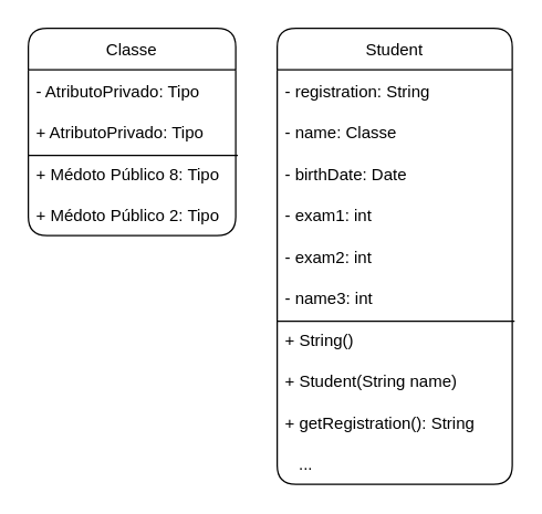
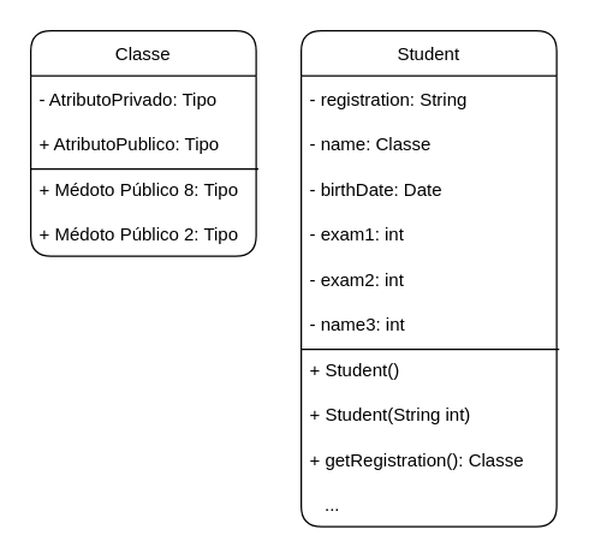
- <mxCell id="4" value="+ AtributoPrivado: Tipo" style="text;strokeColor=none;fillColor=none;align=left;verticalAlign=middle;spacingLeft=4;spacingRight=4;overflow=hidden;points=[[0,0.5],[1,0.5]];portConstraint=eastwest;rotatable=0;" parent="2" vertex="1"><mxGeometry y="60" width="150" height="30" as="geometry" /></mxCell>
+ <mxCell id="4" value="+ AtributoPublico: Tipo" style="text;strokeColor=none;fillColor=none;align=left;verticalAlign=middle;spacingLeft=4;spacingRight=4;overflow=hidden;points=[[0,0.5],[1,0.5]];portConstraint=eastwest;rotatable=0;" parent="2" vertex="1"><mxGeometry y="60" width="150" height="30" as="geometry" /></mxCell>
- <mxCell id="15" value="+ String()" style="text;strokeColor=none;fillColor=none;align=left;verticalAlign=middle;spacingLeft=4;spacingRight=4;overflow=hidden;points=[[0,0.5],[1,0.5]];portConstraint=eastwest;rotatable=0;" parent="8" vertex="1"><mxGeometry y="210" width="170" height="30" as="geometry" /></mxCell>
+ <mxCell id="15" value="+ Student()" style="text;strokeColor=none;fillColor=none;align=left;verticalAlign=middle;spacingLeft=4;spacingRight=4;overflow=hidden;points=[[0,0.5],[1,0.5]];portConstraint=eastwest;rotatable=0;" parent="8" vertex="1"><mxGeometry y="210" width="170" height="30" as="geometry" /></mxCell>
- <mxCell id="16" value="+ Student(String name)" style="text;strokeColor=none;fillColor=none;align=left;verticalAlign=middle;spacingLeft=4;spacingRight=4;overflow=hidden;points=[[0,0.5],[1,0.5]];portConstraint=eastwest;rotatable=0;" parent="8" vertex="1"><mxGeometry y="240" width="170" height="30" as="geometry" /></mxCell>
+ <mxCell id="16" value="+ Student(String int)" style="text;strokeColor=none;fillColor=none;align=left;verticalAlign=middle;spacingLeft=4;spacingRight=4;overflow=hidden;points=[[0,0.5],[1,0.5]];portConstraint=eastwest;rotatable=0;" parent="8" vertex="1"><mxGeometry y="240" width="170" height="30" as="geometry" /></mxCell>
- <mxCell id="17" value="+ getRegistration(): String" style="text;strokeColor=none;fillColor=none;align=left;verticalAlign=middle;spacingLeft=4;spacingRight=4;overflow=hidden;points=[[0,0.5],[1,0.5]];portConstraint=eastwest;rotatable=0;" parent="8" vertex="1"><mxGeometry y="270" width="170" height="30" as="geometry" /></mxCell>
+ <mxCell id="17" value="+ getRegistration(): Classe" style="text;strokeColor=none;fillColor=none;align=left;verticalAlign=middle;spacingLeft=4;spacingRight=4;overflow=hidden;points=[[0,0.5],[1,0.5]];portConstraint=eastwest;rotatable=0;" parent="8" vertex="1"><mxGeometry y="270" width="170" height="30" as="geometry" /></mxCell>
